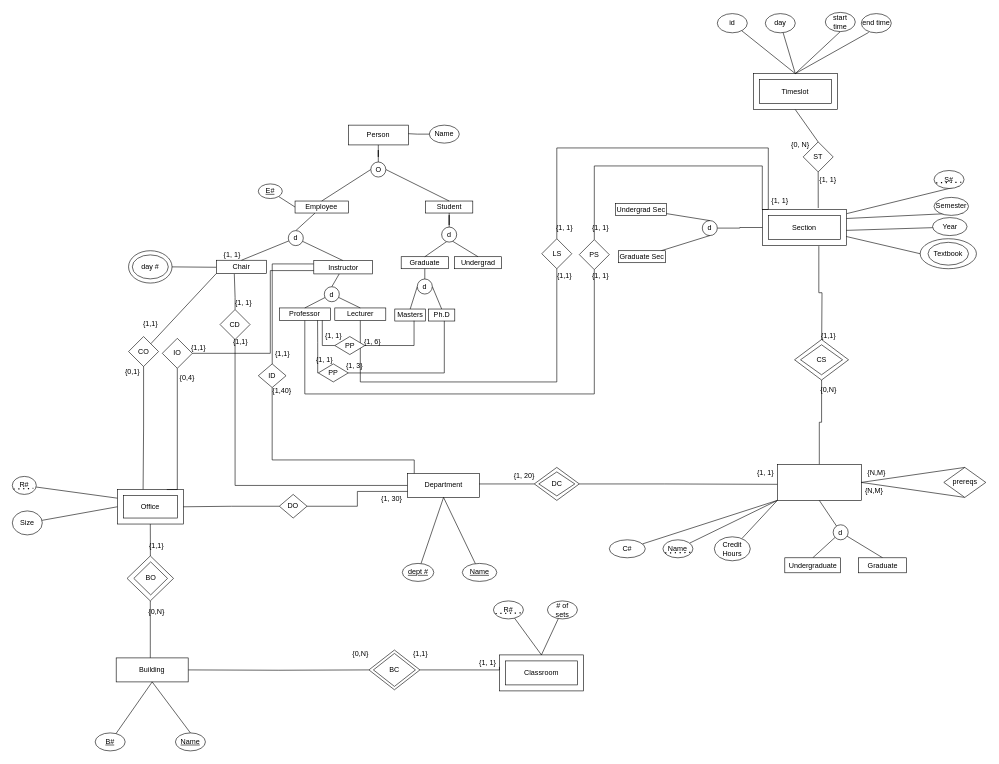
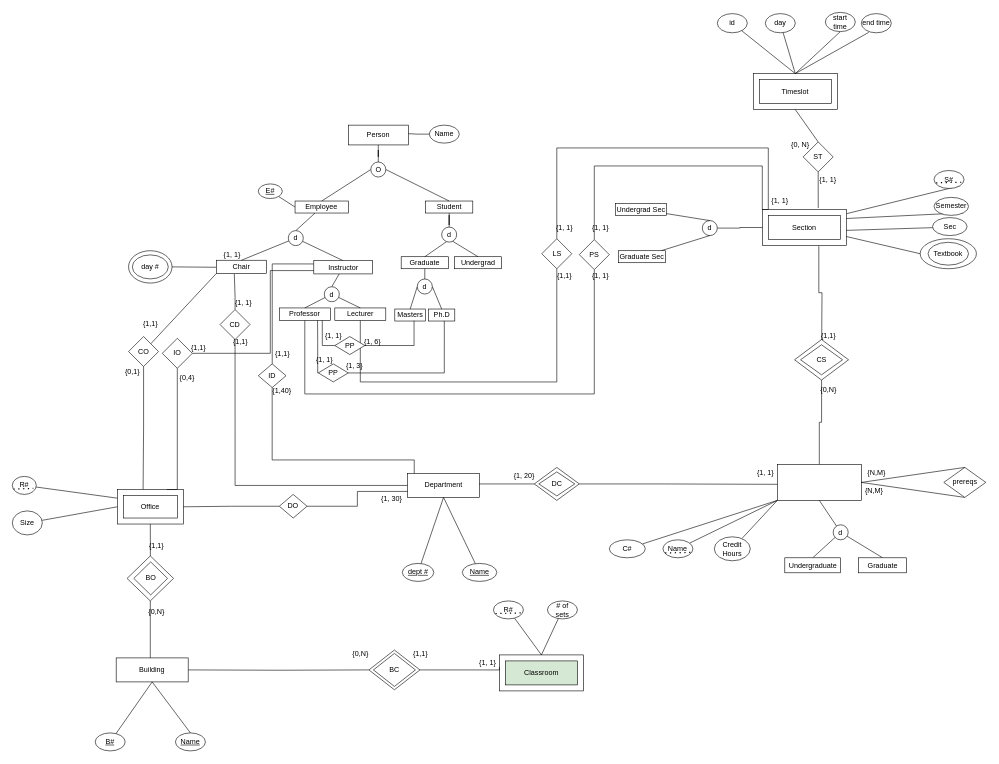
- <mxCell id="75" value="Year" style="ellipse;whiteSpace=wrap;html=1;" parent="1" vertex="1"><mxGeometry x="1553.73" y="361.98" width="57.51" height="30" as="geometry" /></mxCell>
+ <mxCell id="75" value="Sec" style="ellipse;whiteSpace=wrap;html=1;" parent="1" vertex="1"><mxGeometry x="1553.73" y="361.98" width="57.51" height="30" as="geometry" /></mxCell>
- <mxCell id="16" value="Classroom" style="rounded=0;whiteSpace=wrap;html=1;perimeterSpacing=0;" parent="1" vertex="1"><mxGeometry x="841.88" y="1100.86" width="120" height="40" as="geometry" /></mxCell>
+ <mxCell id="16" value="Classroom" style="rounded=0;whiteSpace=wrap;html=1;perimeterSpacing=0;fillColor=#d5e8d4;" parent="1" vertex="1"><mxGeometry x="841.88" y="1100.86" width="120" height="40" as="geometry" /></mxCell>
